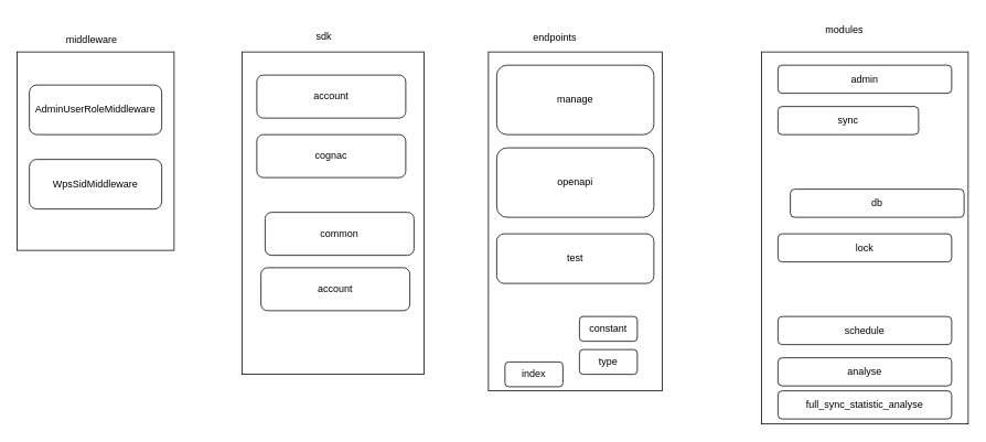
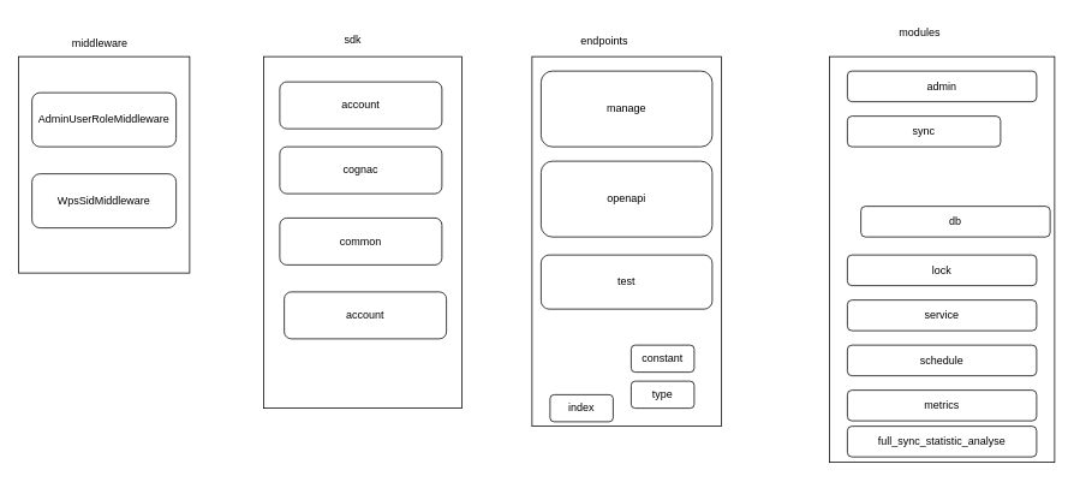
- <mxCell id="25" value="common" style="rounded=1;whiteSpace=wrap;html=1;" vertex="1" parent="1"><mxGeometry x="320" y="256" width="180" height="52" as="geometry" /></mxCell>
+ <mxCell id="25" value="common" style="rounded=1;whiteSpace=wrap;html=1;" vertex="1" parent="1"><mxGeometry x="310" y="241" width="180" height="52" as="geometry" /></mxCell>
+ <mxCell id="17" value="service" style="rounded=1;whiteSpace=wrap;html=1;" vertex="1" parent="1"><mxGeometry x="940" y="332" width="210" height="34" as="geometry" /></mxCell>
- <mxCell id="20" value="analyse" style="rounded=1;whiteSpace=wrap;html=1;" vertex="1" parent="1"><mxGeometry x="940" y="432" width="210" height="34" as="geometry" /></mxCell>
+ <mxCell id="20" value="metrics" style="rounded=1;whiteSpace=wrap;html=1;" vertex="1" parent="1"><mxGeometry x="940" y="432" width="210" height="34" as="geometry" /></mxCell>
